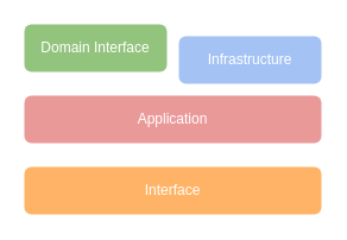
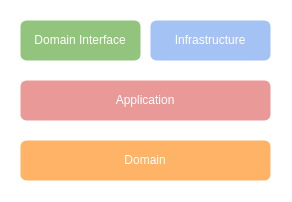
- <mxCell id="5" value="&lt;font color=&quot;#ffffff&quot;&gt;Infrastructure&lt;/font&gt;" style="rounded=1;whiteSpace=wrap;html=1;fillColor=#a4c2f4ff;strokeColor=none;" parent="1" vertex="1"><mxGeometry x="150" y="30" width="120" height="40" as="geometry" /></mxCell>
+ <mxCell id="5" value="&lt;font color=&quot;#ffffff&quot;&gt;Infrastructure&lt;/font&gt;" style="rounded=1;whiteSpace=wrap;html=1;fillColor=#a4c2f4ff;strokeColor=none;" parent="1" vertex="1"><mxGeometry x="150" y="20" width="120" height="40" as="geometry" /></mxCell>
- <mxCell id="4" value="&lt;font color=&quot;#ffffff&quot;&gt;Interface&lt;/font&gt;" style="rounded=1;whiteSpace=wrap;html=1;fillColor=#FFB366;strokeColor=none;glass=0;shadow=0;" parent="1" vertex="1"><mxGeometry x="20" y="140" width="250" height="40" as="geometry" /></mxCell>
+ <mxCell id="4" value="&lt;font color=&quot;#ffffff&quot;&gt;Domain&lt;/font&gt;" style="rounded=1;whiteSpace=wrap;html=1;fillColor=#FFB366;strokeColor=none;glass=0;shadow=0;" parent="1" vertex="1"><mxGeometry x="20" y="140" width="250" height="40" as="geometry" /></mxCell>
